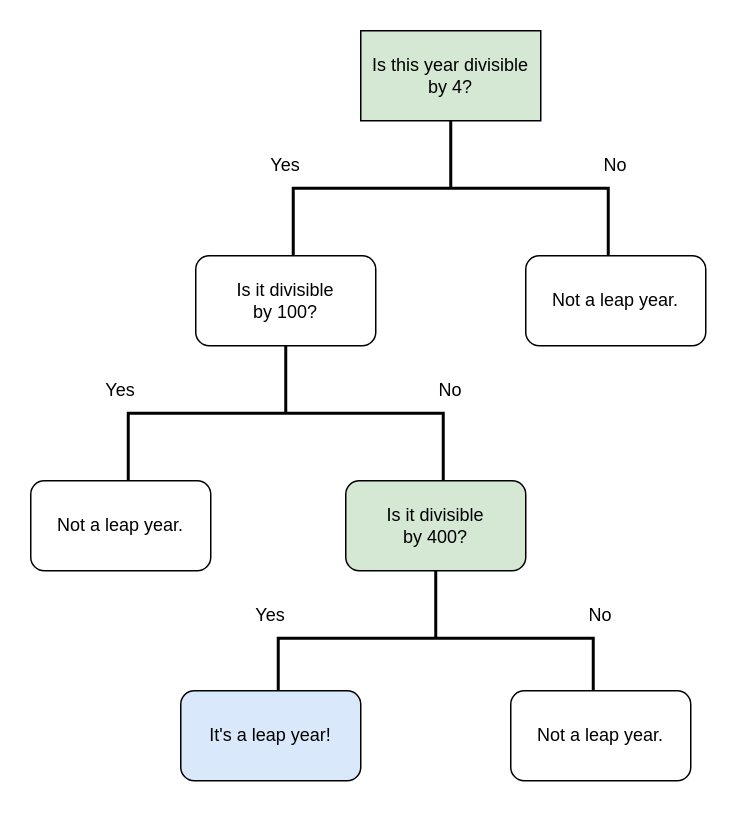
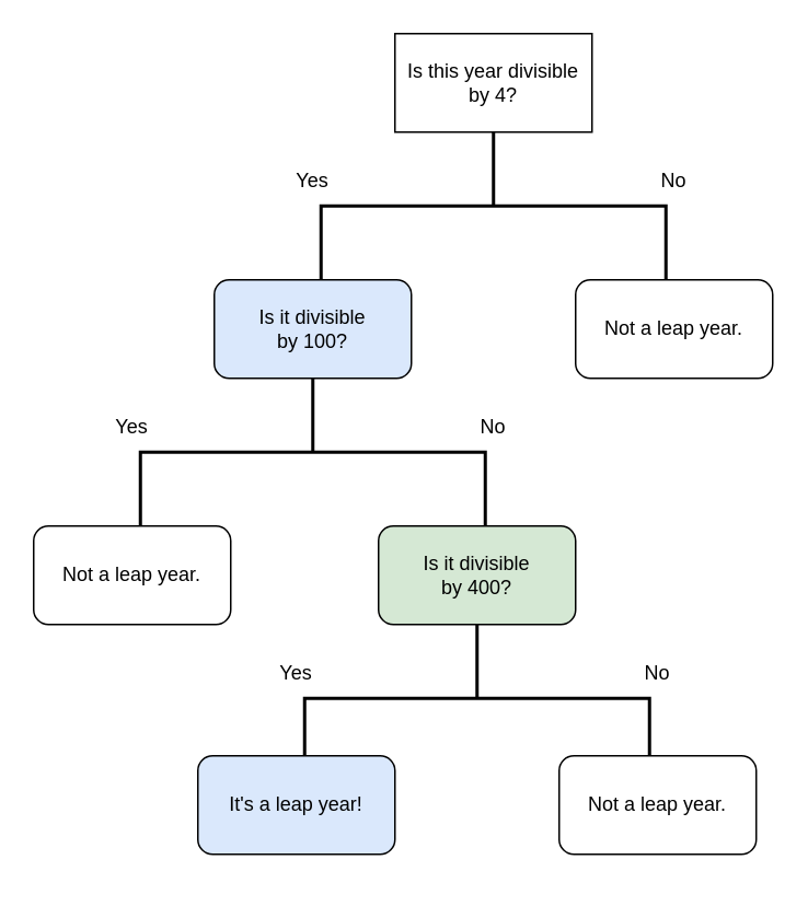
- <mxCell id="5" value="Is this year divisible&lt;br&gt;by 4?" style="rounded=0;whiteSpace=wrap;html=1;fillColor=#d5e8d4;" parent="1" vertex="1"><mxGeometry x="240" y="20" width="120" height="60" as="geometry" /></mxCell>
+ <mxCell id="5" value="Is this year divisible&lt;br&gt;by 4?" style="rounded=0;whiteSpace=wrap;html=1;" parent="1" vertex="1"><mxGeometry x="240" y="20" width="120" height="60" as="geometry" /></mxCell>
- <mxCell id="9" value="Is it divisible&lt;br&gt;by 100?" style="rounded=1;whiteSpace=wrap;html=1;" parent="1" vertex="1"><mxGeometry x="130" y="170" width="120" height="60" as="geometry" /></mxCell>
+ <mxCell id="9" value="Is it divisible&lt;br&gt;by 100?" style="rounded=1;whiteSpace=wrap;html=1;fillColor=#dae8fc;" parent="1" vertex="1"><mxGeometry x="130" y="170" width="120" height="60" as="geometry" /></mxCell>
